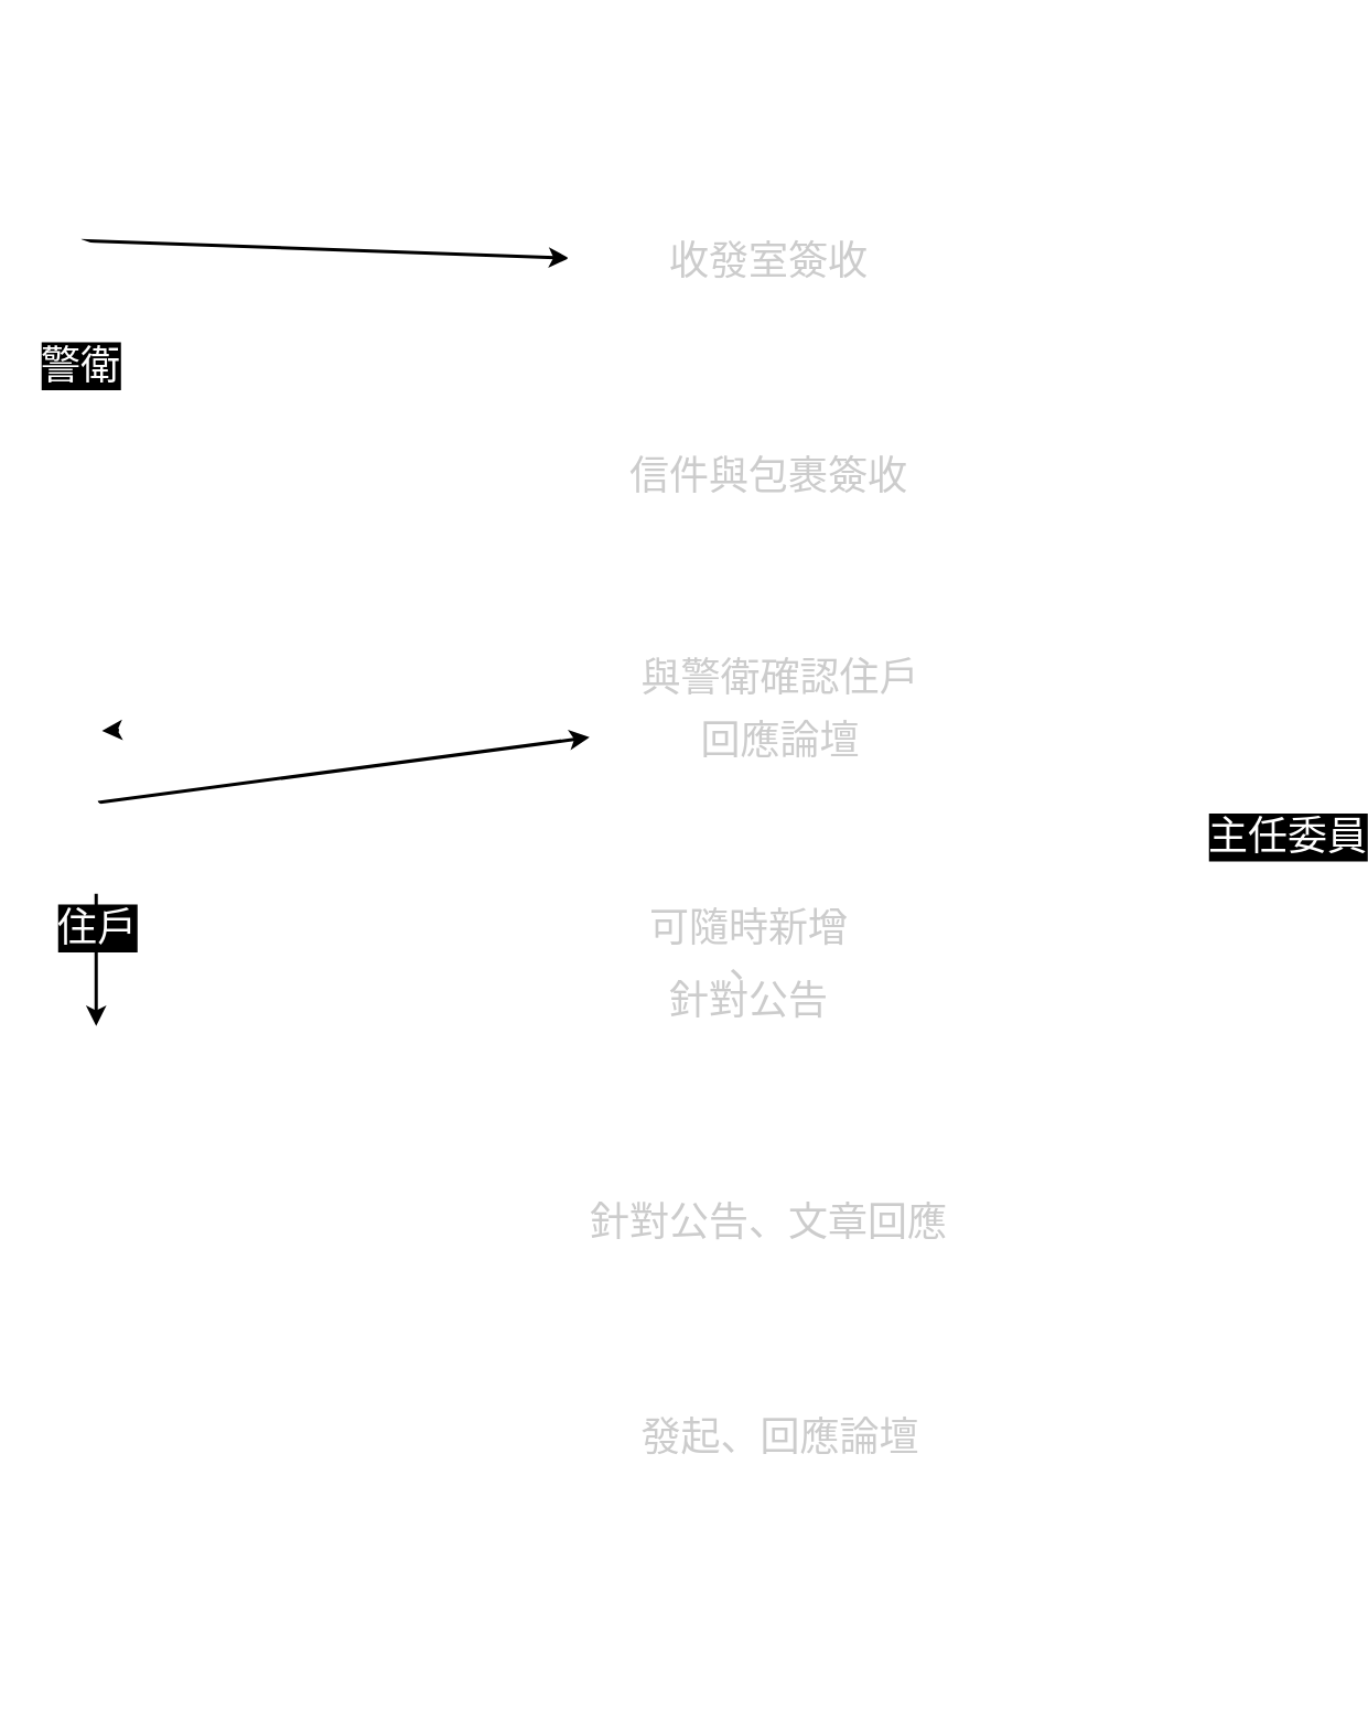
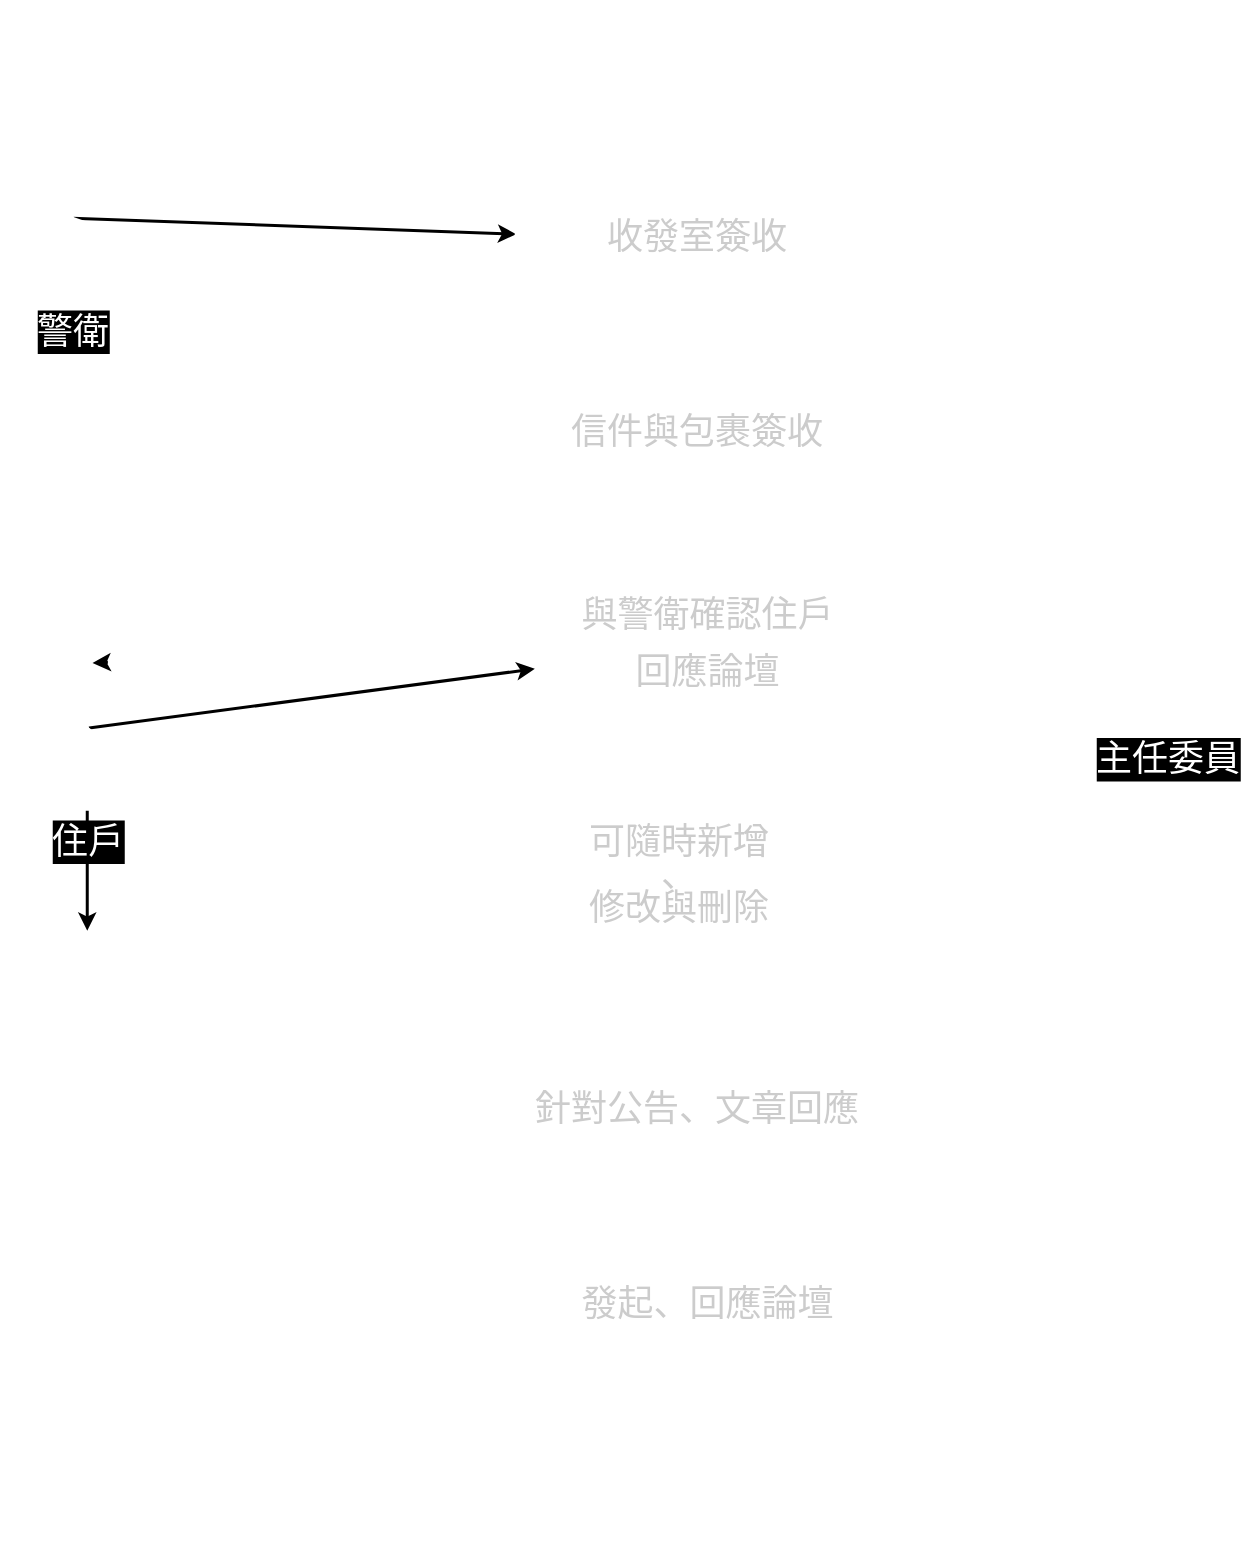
- <mxCell id="10" value="&lt;div style=&quot;color: rgb(204, 204, 204); font-family: Consolas, &amp;quot;Courier New&amp;quot;, monospace; line-height: 19px;&quot;&gt;&lt;div style=&quot;line-height: 19px;&quot;&gt;&lt;div style=&quot;line-height: 19px;&quot;&gt;&lt;span style=&quot;font-size: 24px;&quot;&gt;可隨時新增&lt;/span&gt;&lt;br&gt;&lt;/div&gt;&lt;div style=&quot;line-height: 19px;&quot;&gt;&lt;span style=&quot;font-size: 24px;&quot;&gt;、&lt;/span&gt;&lt;/div&gt;&lt;div style=&quot;line-height: 19px;&quot;&gt;&lt;font style=&quot;font-size: 24px;&quot;&gt;針對公告&lt;/font&gt;&lt;/div&gt;&lt;/div&gt;&lt;/div&gt;" style="ellipse;whiteSpace=wrap;html=1;fontSize=16;fillColor=default;strokeWidth=2;strokeColor=#FFFFFF;" parent="1" vertex="1"><mxGeometry x="319.15" y="520" width="266.71" height="130" as="geometry" /></mxCell>
+ <mxCell id="10" value="&lt;div style=&quot;color: rgb(204, 204, 204); font-family: Consolas, &amp;quot;Courier New&amp;quot;, monospace; line-height: 19px;&quot;&gt;&lt;div style=&quot;line-height: 19px;&quot;&gt;&lt;div style=&quot;line-height: 19px;&quot;&gt;&lt;span style=&quot;font-size: 24px;&quot;&gt;可隨時新增&lt;/span&gt;&lt;br&gt;&lt;/div&gt;&lt;div style=&quot;line-height: 19px;&quot;&gt;&lt;span style=&quot;font-size: 24px;&quot;&gt;、&lt;/span&gt;&lt;/div&gt;&lt;div style=&quot;line-height: 19px;&quot;&gt;&lt;font style=&quot;font-size: 24px;&quot;&gt;修改與刪除&lt;/font&gt;&lt;/div&gt;&lt;/div&gt;&lt;/div&gt;" style="ellipse;whiteSpace=wrap;html=1;fontSize=16;fillColor=default;strokeWidth=2;strokeColor=#FFFFFF;" parent="1" vertex="1"><mxGeometry x="319.15" y="520" width="266.71" height="130" as="geometry" /></mxCell>
